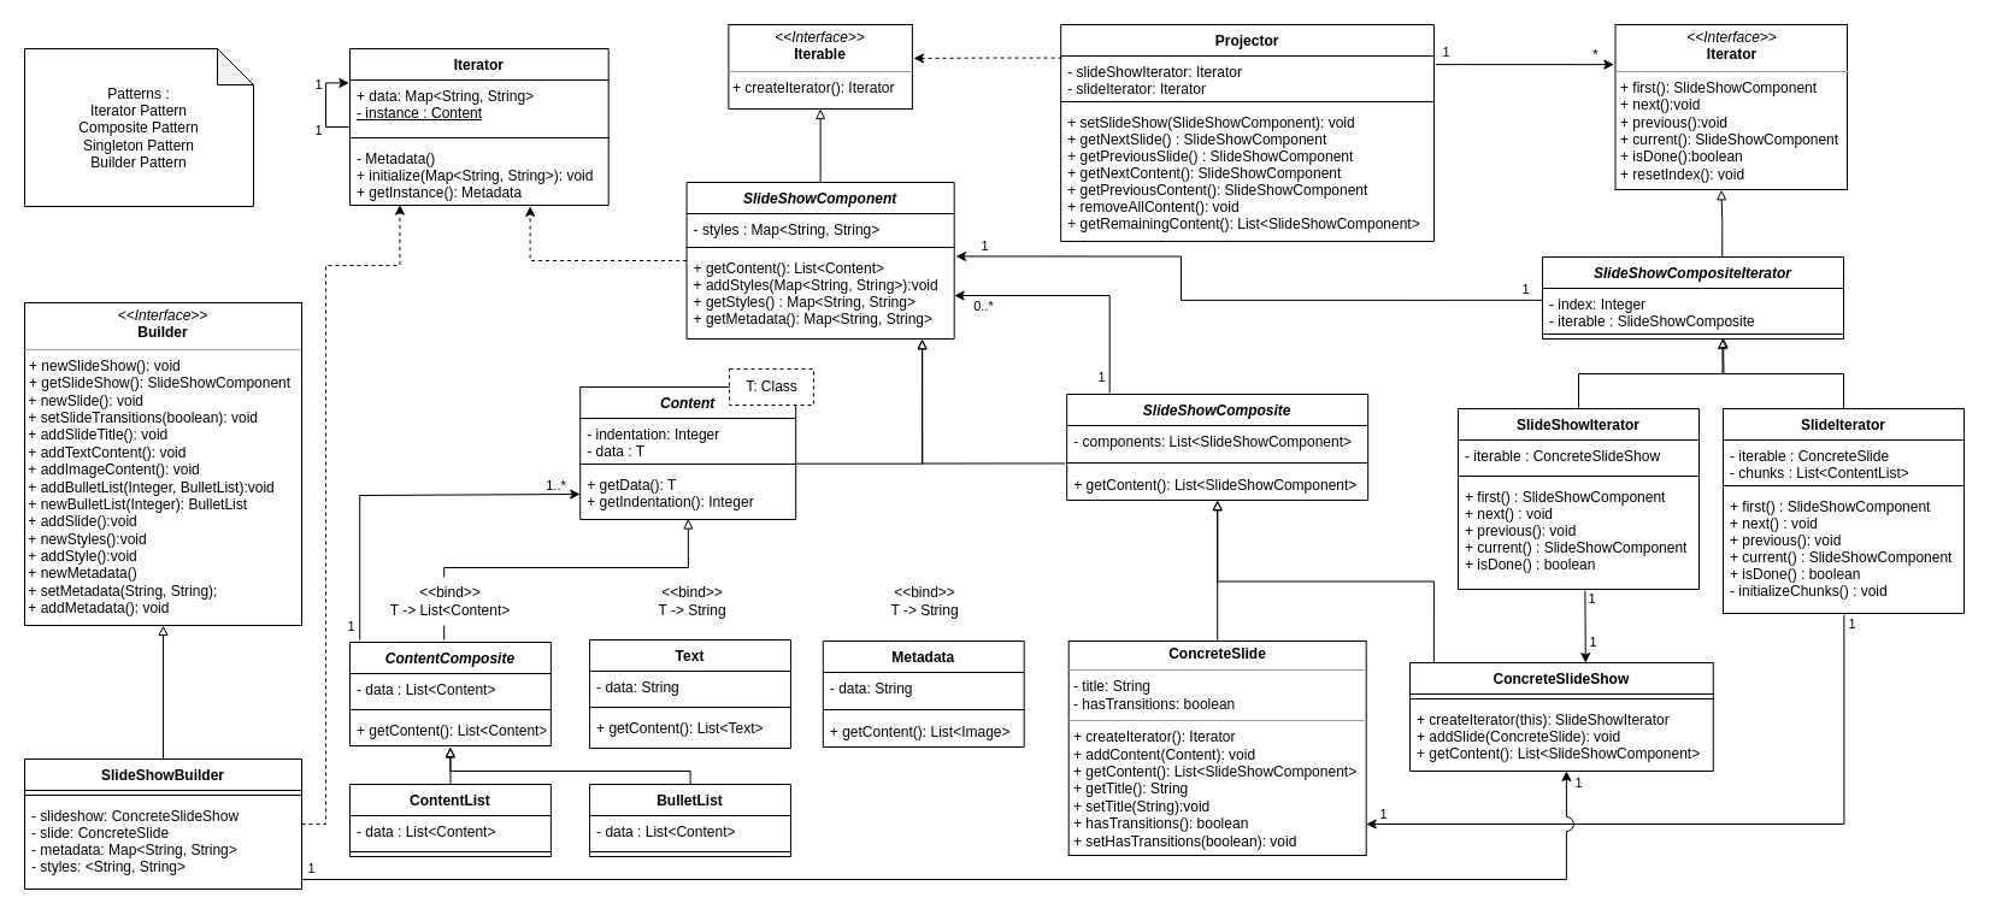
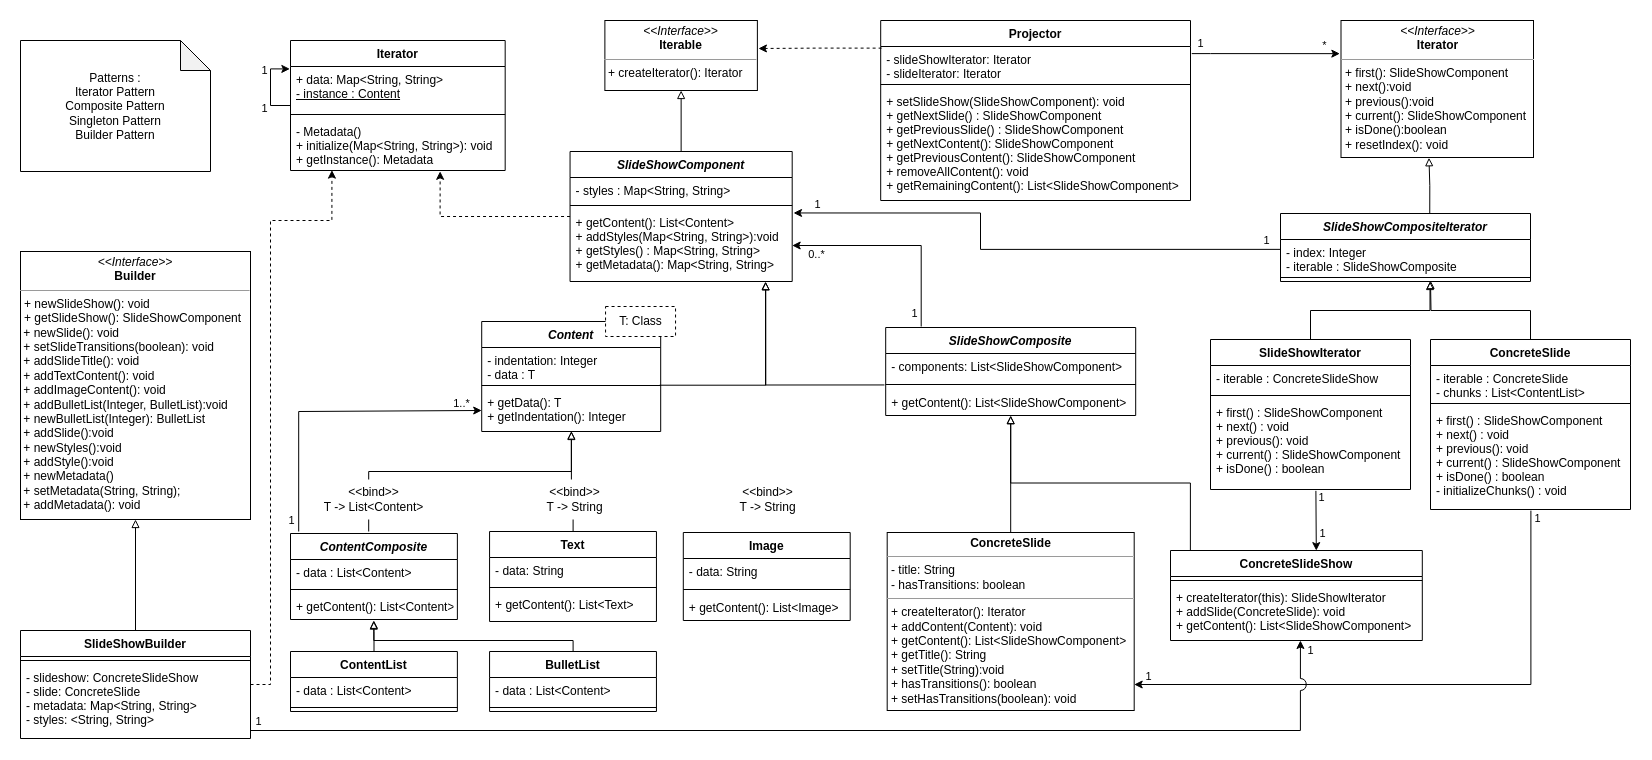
- <mxCell id="99" value="SlideIterator" style="swimlane;fontStyle=1;align=center;verticalAlign=top;childLayout=stackLayout;horizontal=1;startSize=26;horizontalStack=0;resizeParent=1;resizeParentMax=0;resizeLast=0;collapsible=1;marginBottom=0;" parent="1" vertex="1"><mxGeometry x="1430" y="339" width="200" height="170" as="geometry" /></mxCell>
+ <mxCell id="99" value="ConcreteSlide" style="swimlane;fontStyle=1;align=center;verticalAlign=top;childLayout=stackLayout;horizontal=1;startSize=26;horizontalStack=0;resizeParent=1;resizeParentMax=0;resizeLast=0;collapsible=1;marginBottom=0;" parent="1" vertex="1"><mxGeometry x="1430" y="339" width="200" height="170" as="geometry" /></mxCell>
+ <mxCell id="19" style="edgeStyle=orthogonalEdgeStyle;rounded=0;orthogonalLoop=1;jettySize=auto;html=1;entryX=0.501;entryY=1;entryDx=0;entryDy=0;entryPerimeter=0;startArrow=none;startFill=0;endArrow=block;endFill=0;" parent="1" source="20" target="40" edge="1"><mxGeometry relative="1" as="geometry" /></mxCell>
- <mxCell id="24" value="Metadata" style="swimlane;fontStyle=1;align=center;verticalAlign=top;childLayout=stackLayout;horizontal=1;startSize=26;horizontalStack=0;resizeParent=1;resizeParentMax=0;resizeLast=0;collapsible=1;marginBottom=0;" parent="1" vertex="1"><mxGeometry x="682.81" y="532" width="166.88" height="88" as="geometry" /></mxCell>
+ <mxCell id="24" value="Image" style="swimlane;fontStyle=1;align=center;verticalAlign=top;childLayout=stackLayout;horizontal=1;startSize=26;horizontalStack=0;resizeParent=1;resizeParentMax=0;resizeLast=0;collapsible=1;marginBottom=0;" parent="1" vertex="1"><mxGeometry x="682.81" y="532" width="166.88" height="88" as="geometry" /></mxCell>
